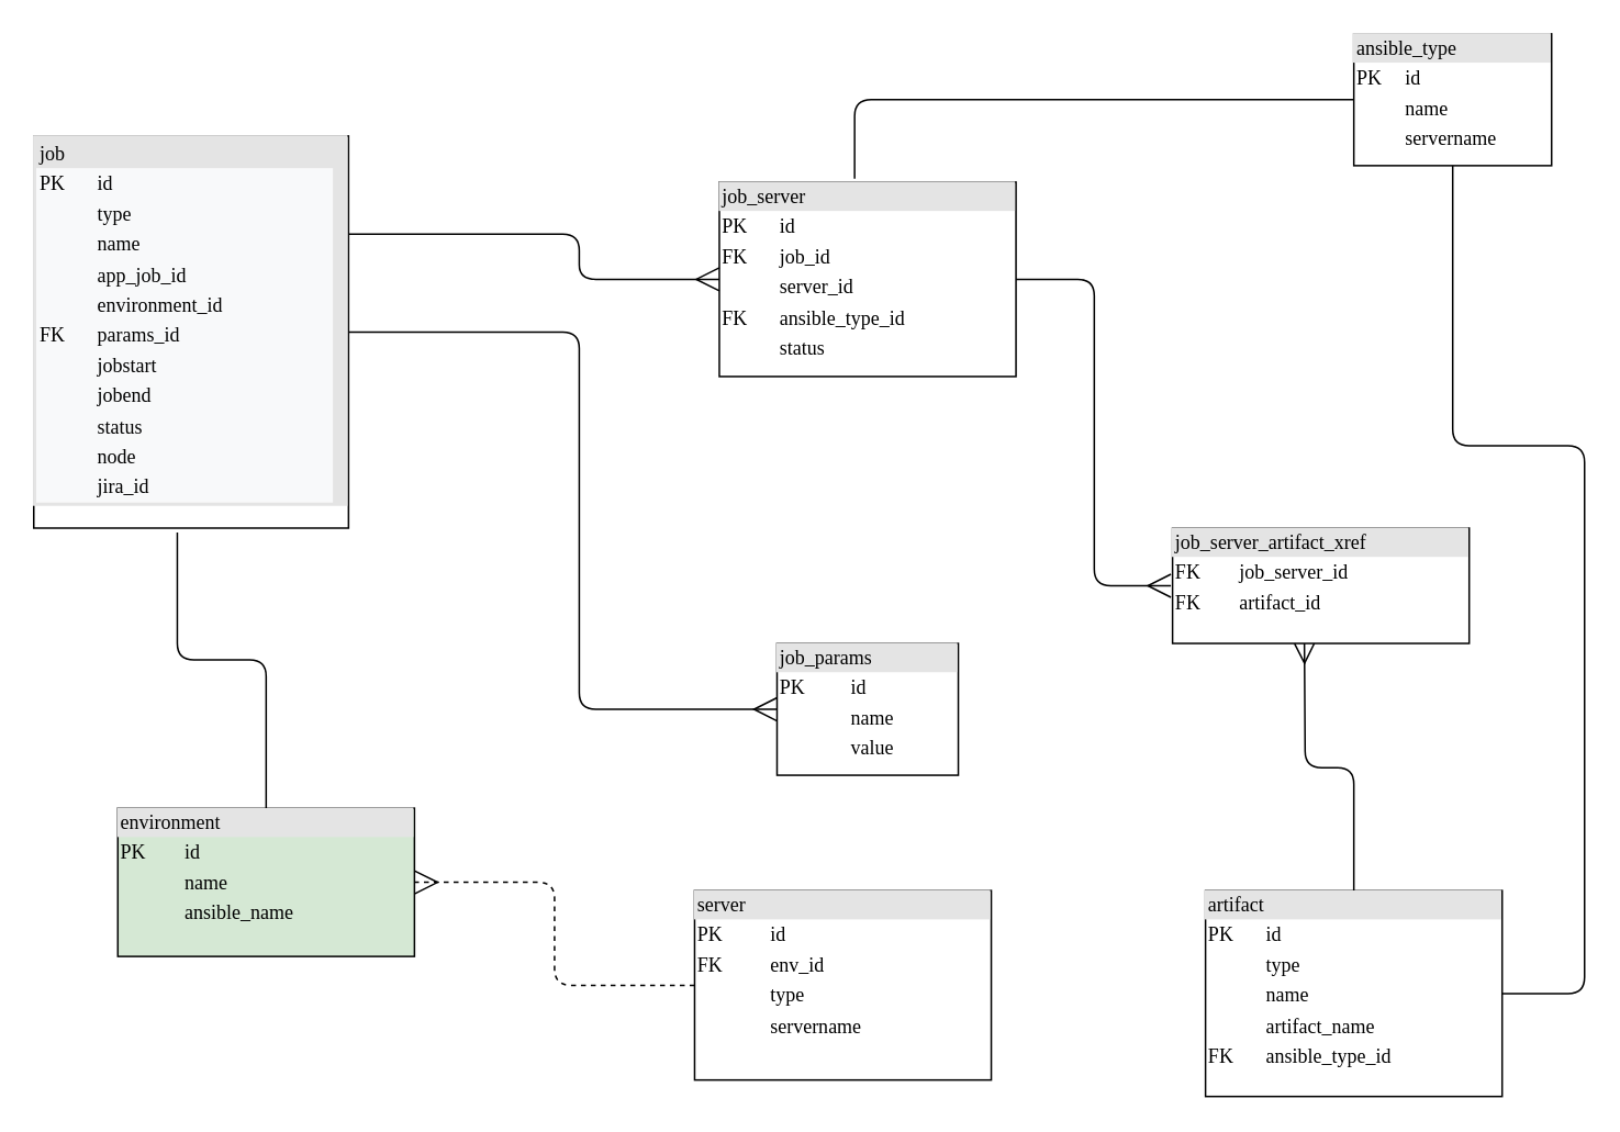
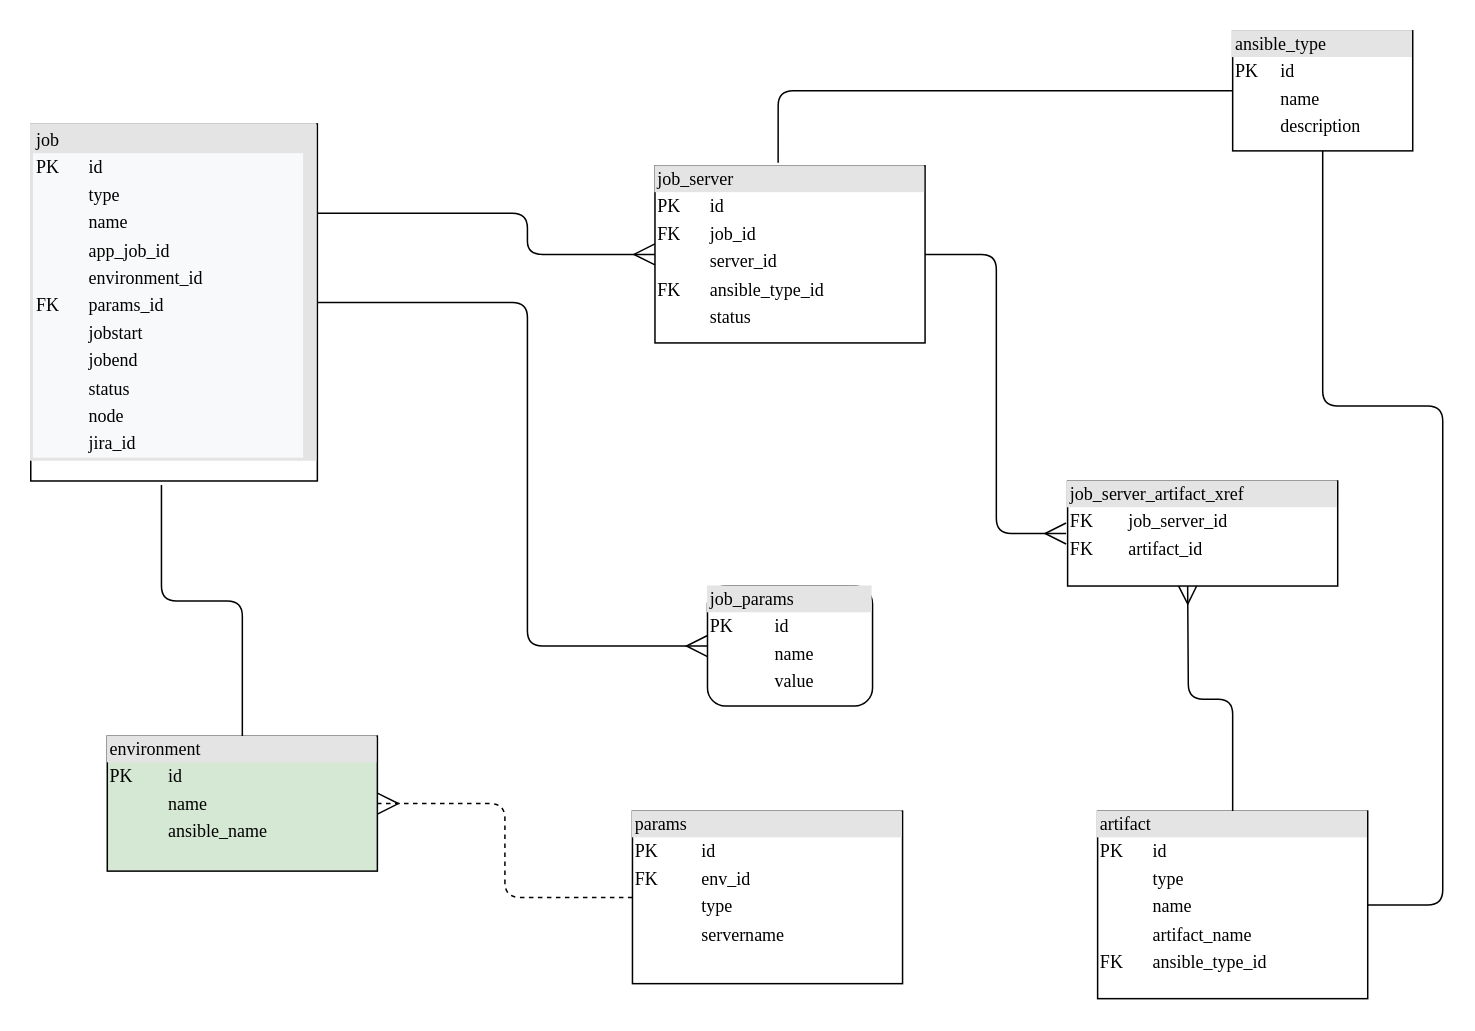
- <mxCell id="14" value="&lt;div style=&quot;box-sizing: border-box ; width: 100% ; background: #e4e4e4 ; padding: 2px&quot;&gt;ansible_type&lt;/div&gt;&lt;table style=&quot;width: 100% ; font-size: 1em&quot; cellpadding=&quot;2&quot; cellspacing=&quot;0&quot;&gt;&lt;tbody&gt;&lt;tr&gt;&lt;td&gt;PK&lt;/td&gt;&lt;td&gt;id&lt;/td&gt;&lt;/tr&gt;&lt;tr&gt;&lt;td&gt;&lt;br&gt;&lt;/td&gt;&lt;td&gt;name&lt;/td&gt;&lt;/tr&gt;&lt;tr&gt;&lt;td&gt;&lt;/td&gt;&lt;td&gt;servername&lt;/td&gt;&lt;/tr&gt;&lt;tr&gt;&lt;td&gt;&lt;/td&gt;&lt;td&gt;&lt;br&gt;&lt;/td&gt;&lt;/tr&gt;&lt;/tbody&gt;&lt;/table&gt;" style="verticalAlign=top;align=left;overflow=fill;html=1;rounded=0;shadow=0;comic=0;labelBackgroundColor=none;strokeWidth=1;fontFamily=Verdana;fontSize=12" vertex="1" parent="1"><mxGeometry x="821" y="20" width="120" height="80" as="geometry" /></mxCell>
+ <mxCell id="14" value="&lt;div style=&quot;box-sizing: border-box ; width: 100% ; background: #e4e4e4 ; padding: 2px&quot;&gt;ansible_type&lt;/div&gt;&lt;table style=&quot;width: 100% ; font-size: 1em&quot; cellpadding=&quot;2&quot; cellspacing=&quot;0&quot;&gt;&lt;tbody&gt;&lt;tr&gt;&lt;td&gt;PK&lt;/td&gt;&lt;td&gt;id&lt;/td&gt;&lt;/tr&gt;&lt;tr&gt;&lt;td&gt;&lt;br&gt;&lt;/td&gt;&lt;td&gt;name&lt;/td&gt;&lt;/tr&gt;&lt;tr&gt;&lt;td&gt;&lt;/td&gt;&lt;td&gt;description&lt;/td&gt;&lt;/tr&gt;&lt;tr&gt;&lt;td&gt;&lt;/td&gt;&lt;td&gt;&lt;br&gt;&lt;/td&gt;&lt;/tr&gt;&lt;/tbody&gt;&lt;/table&gt;" style="verticalAlign=top;align=left;overflow=fill;html=1;rounded=0;shadow=0;comic=0;labelBackgroundColor=none;strokeWidth=1;fontFamily=Verdana;fontSize=12" vertex="1" parent="1"><mxGeometry x="821" y="20" width="120" height="80" as="geometry" /></mxCell>
- <mxCell id="3" value="&lt;div style=&quot;box-sizing: border-box ; width: 100% ; background: #e4e4e4 ; padding: 2px&quot;&gt;job_params&lt;/div&gt;&lt;table style=&quot;width: 100% ; font-size: 1em&quot; cellpadding=&quot;2&quot; cellspacing=&quot;0&quot;&gt;&lt;tbody&gt;&lt;tr&gt;&lt;td&gt;PK&lt;/td&gt;&lt;td&gt;id&lt;/td&gt;&lt;/tr&gt;&lt;tr&gt;&lt;td&gt;&lt;br&gt;&lt;/td&gt;&lt;td&gt;name&lt;/td&gt;&lt;/tr&gt;&lt;tr&gt;&lt;td&gt;&lt;/td&gt;&lt;td&gt;value&lt;/td&gt;&lt;/tr&gt;&lt;tr&gt;&lt;td&gt;&lt;/td&gt;&lt;td&gt;&lt;br&gt;&lt;/td&gt;&lt;/tr&gt;&lt;/tbody&gt;&lt;/table&gt;" style="verticalAlign=top;align=left;overflow=fill;html=1;rounded=0;shadow=0;comic=0;labelBackgroundColor=none;strokeWidth=1;fontFamily=Verdana;fontSize=12" parent="1" vertex="1"><mxGeometry x="471" y="390" width="110" height="80" as="geometry" /></mxCell>
+ <mxCell id="3" value="&lt;div style=&quot;box-sizing: border-box ; width: 100% ; background: #e4e4e4 ; padding: 2px&quot;&gt;job_params&lt;/div&gt;&lt;table style=&quot;width: 100% ; font-size: 1em&quot; cellpadding=&quot;2&quot; cellspacing=&quot;0&quot;&gt;&lt;tbody&gt;&lt;tr&gt;&lt;td&gt;PK&lt;/td&gt;&lt;td&gt;id&lt;/td&gt;&lt;/tr&gt;&lt;tr&gt;&lt;td&gt;&lt;br&gt;&lt;/td&gt;&lt;td&gt;name&lt;/td&gt;&lt;/tr&gt;&lt;tr&gt;&lt;td&gt;&lt;/td&gt;&lt;td&gt;value&lt;/td&gt;&lt;/tr&gt;&lt;tr&gt;&lt;td&gt;&lt;/td&gt;&lt;td&gt;&lt;br&gt;&lt;/td&gt;&lt;/tr&gt;&lt;/tbody&gt;&lt;/table&gt;" style="verticalAlign=top;align=left;overflow=fill;html=1;shadow=0;comic=0;labelBackgroundColor=none;strokeWidth=1;fontFamily=Verdana;fontSize=12;rounded=1;" parent="1" vertex="1"><mxGeometry x="471" y="390" width="110" height="80" as="geometry" /></mxCell>
- <mxCell id="5" value="&lt;div style=&quot;box-sizing: border-box ; width: 100% ; background: #e4e4e4 ; padding: 2px&quot;&gt;server&lt;/div&gt;&lt;table style=&quot;width: 100% ; font-size: 1em&quot; cellpadding=&quot;2&quot; cellspacing=&quot;0&quot;&gt;&lt;tbody&gt;&lt;tr&gt;&lt;td&gt;PK&lt;/td&gt;&lt;td&gt;id&lt;/td&gt;&lt;/tr&gt;&lt;tr&gt;&lt;td&gt;FK&lt;/td&gt;&lt;td&gt;env_id&lt;/td&gt;&lt;/tr&gt;&lt;tr&gt;&lt;td&gt;&lt;/td&gt;&lt;td&gt;type&lt;/td&gt;&lt;/tr&gt;&lt;tr&gt;&lt;td&gt;&lt;br&gt;&lt;/td&gt;&lt;td&gt;servername&lt;br&gt;&lt;/td&gt;&lt;/tr&gt;&lt;/tbody&gt;&lt;/table&gt;" style="verticalAlign=top;align=left;overflow=fill;html=1;rounded=0;shadow=0;comic=0;labelBackgroundColor=none;strokeWidth=1;fontFamily=Verdana;fontSize=12" parent="1" vertex="1"><mxGeometry x="421" y="540" width="180" height="115" as="geometry" /></mxCell>
+ <mxCell id="5" value="&lt;div style=&quot;box-sizing: border-box ; width: 100% ; background: #e4e4e4 ; padding: 2px&quot;&gt;params&lt;/div&gt;&lt;table style=&quot;width: 100% ; font-size: 1em&quot; cellpadding=&quot;2&quot; cellspacing=&quot;0&quot;&gt;&lt;tbody&gt;&lt;tr&gt;&lt;td&gt;PK&lt;/td&gt;&lt;td&gt;id&lt;/td&gt;&lt;/tr&gt;&lt;tr&gt;&lt;td&gt;FK&lt;/td&gt;&lt;td&gt;env_id&lt;/td&gt;&lt;/tr&gt;&lt;tr&gt;&lt;td&gt;&lt;/td&gt;&lt;td&gt;type&lt;/td&gt;&lt;/tr&gt;&lt;tr&gt;&lt;td&gt;&lt;br&gt;&lt;/td&gt;&lt;td&gt;servername&lt;br&gt;&lt;/td&gt;&lt;/tr&gt;&lt;/tbody&gt;&lt;/table&gt;" style="verticalAlign=top;align=left;overflow=fill;html=1;rounded=0;shadow=0;comic=0;labelBackgroundColor=none;strokeWidth=1;fontFamily=Verdana;fontSize=12" parent="1" vertex="1"><mxGeometry x="421" y="540" width="180" height="115" as="geometry" /></mxCell>
